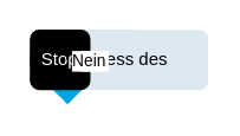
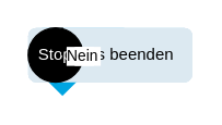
- <mxCell id="10" value="Stop" style="whiteSpace=wrap;html=1;aspect=fixed;fillColor=#000000;fontColor=#ffffff;rounded=1;" vertex="1" parent="1"><mxGeometry x="20" y="20" width="40" height="40" as="geometry" /></mxCell>
+ <mxCell id="10" value="Stop" style="ellipse;whiteSpace=wrap;html=1;aspect=fixed;fillColor=#000000;fontColor=#ffffff;" vertex="1" parent="1"><mxGeometry x="20" y="20" width="40" height="40" as="geometry" /></mxCell>
- <mxCell id="9" value="Prozess des" style="rounded=1;whiteSpace=wrap;html=1;strokeColor=none;fillColor=#DCE9F1;" vertex="1" parent="1"><mxGeometry x="20" y="20" width="120" height="40" as="geometry" /></mxCell>
+ <mxCell id="9" value="Prozess beenden" style="rounded=1;whiteSpace=wrap;html=1;strokeColor=none;fillColor=#DCE9F1;" vertex="1" parent="1"><mxGeometry x="20" y="20" width="120" height="40" as="geometry" /></mxCell>
